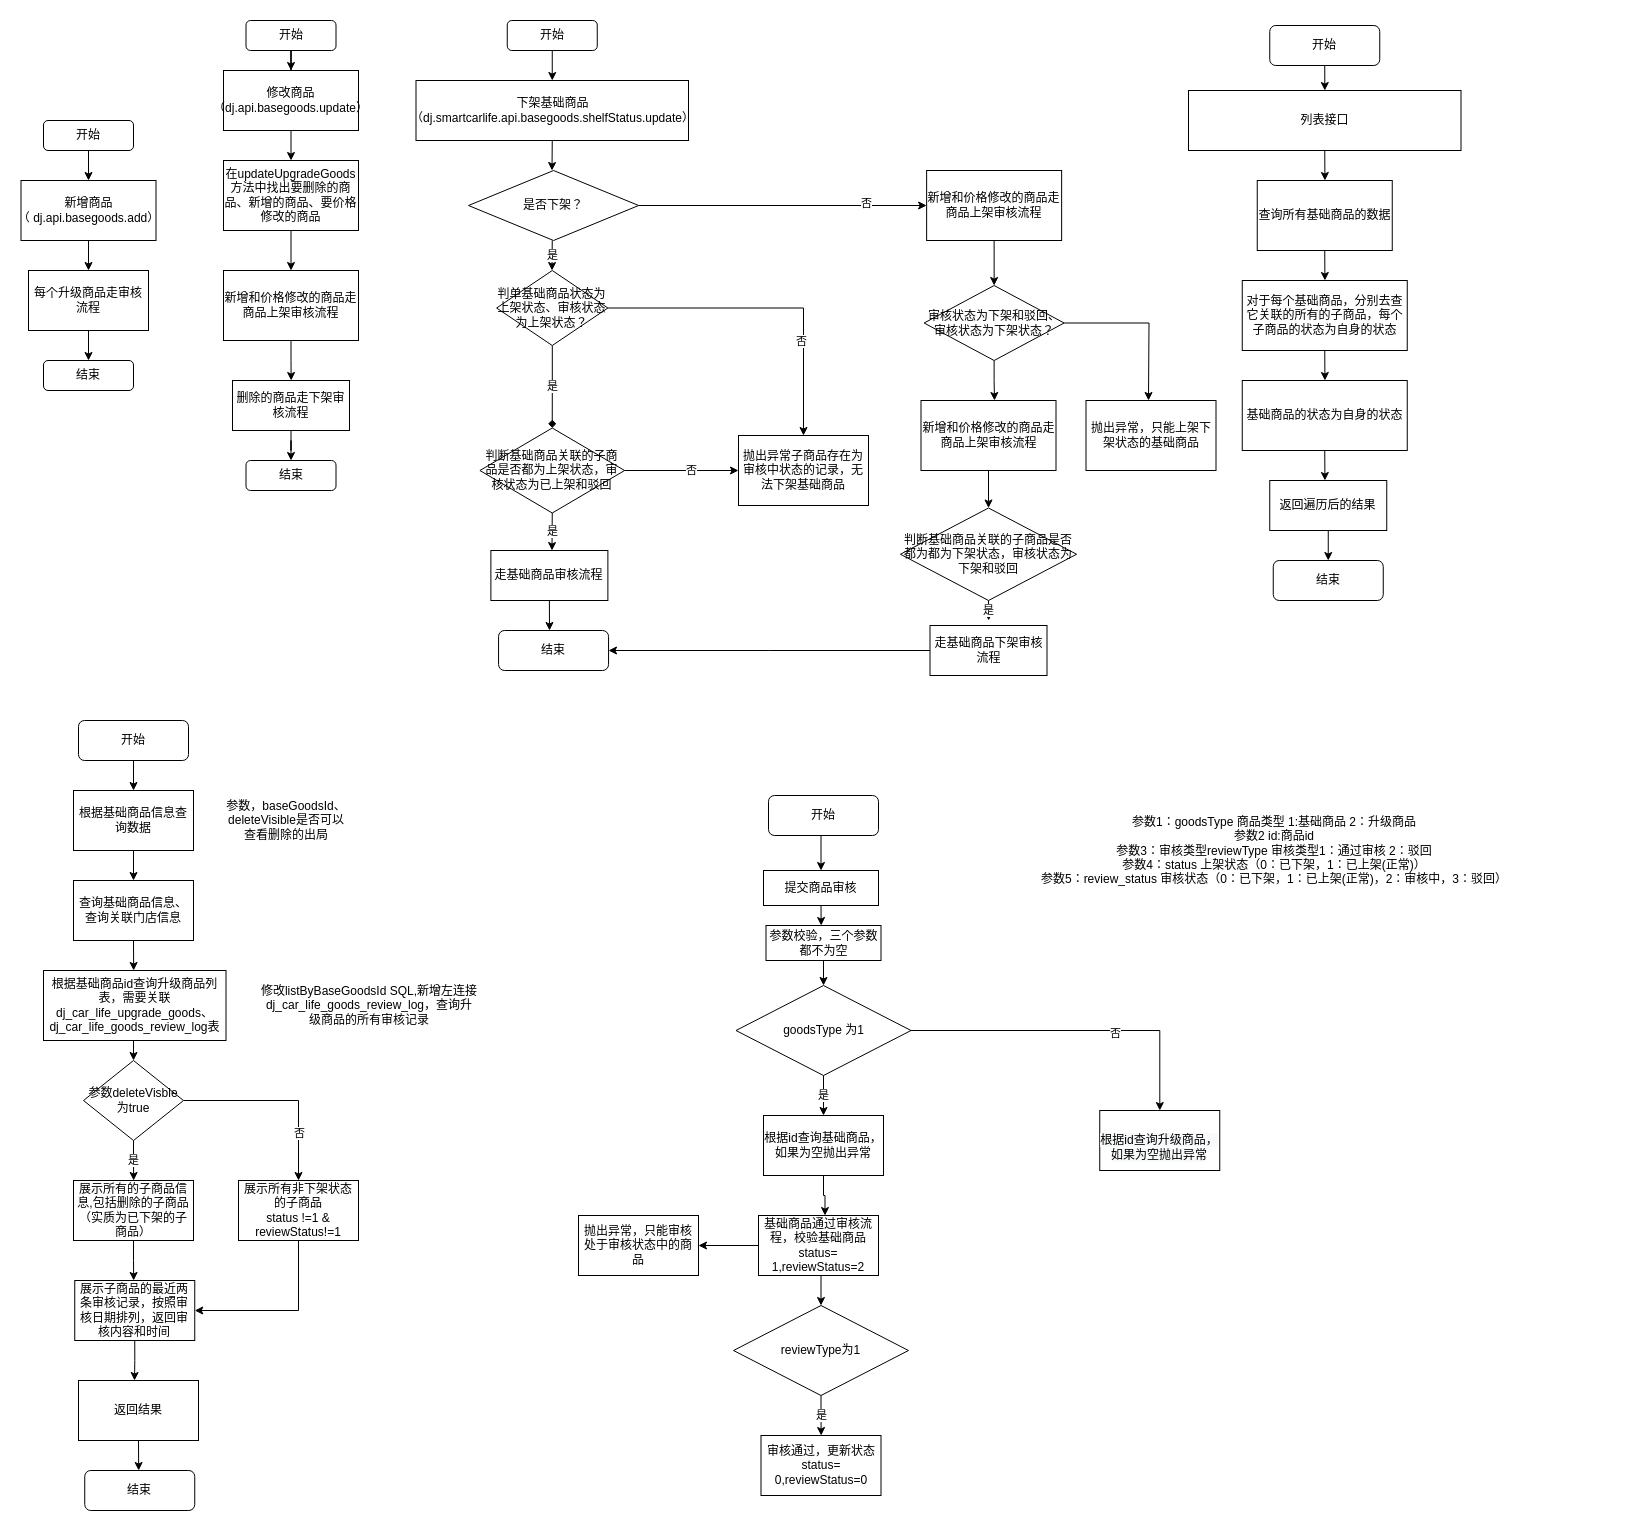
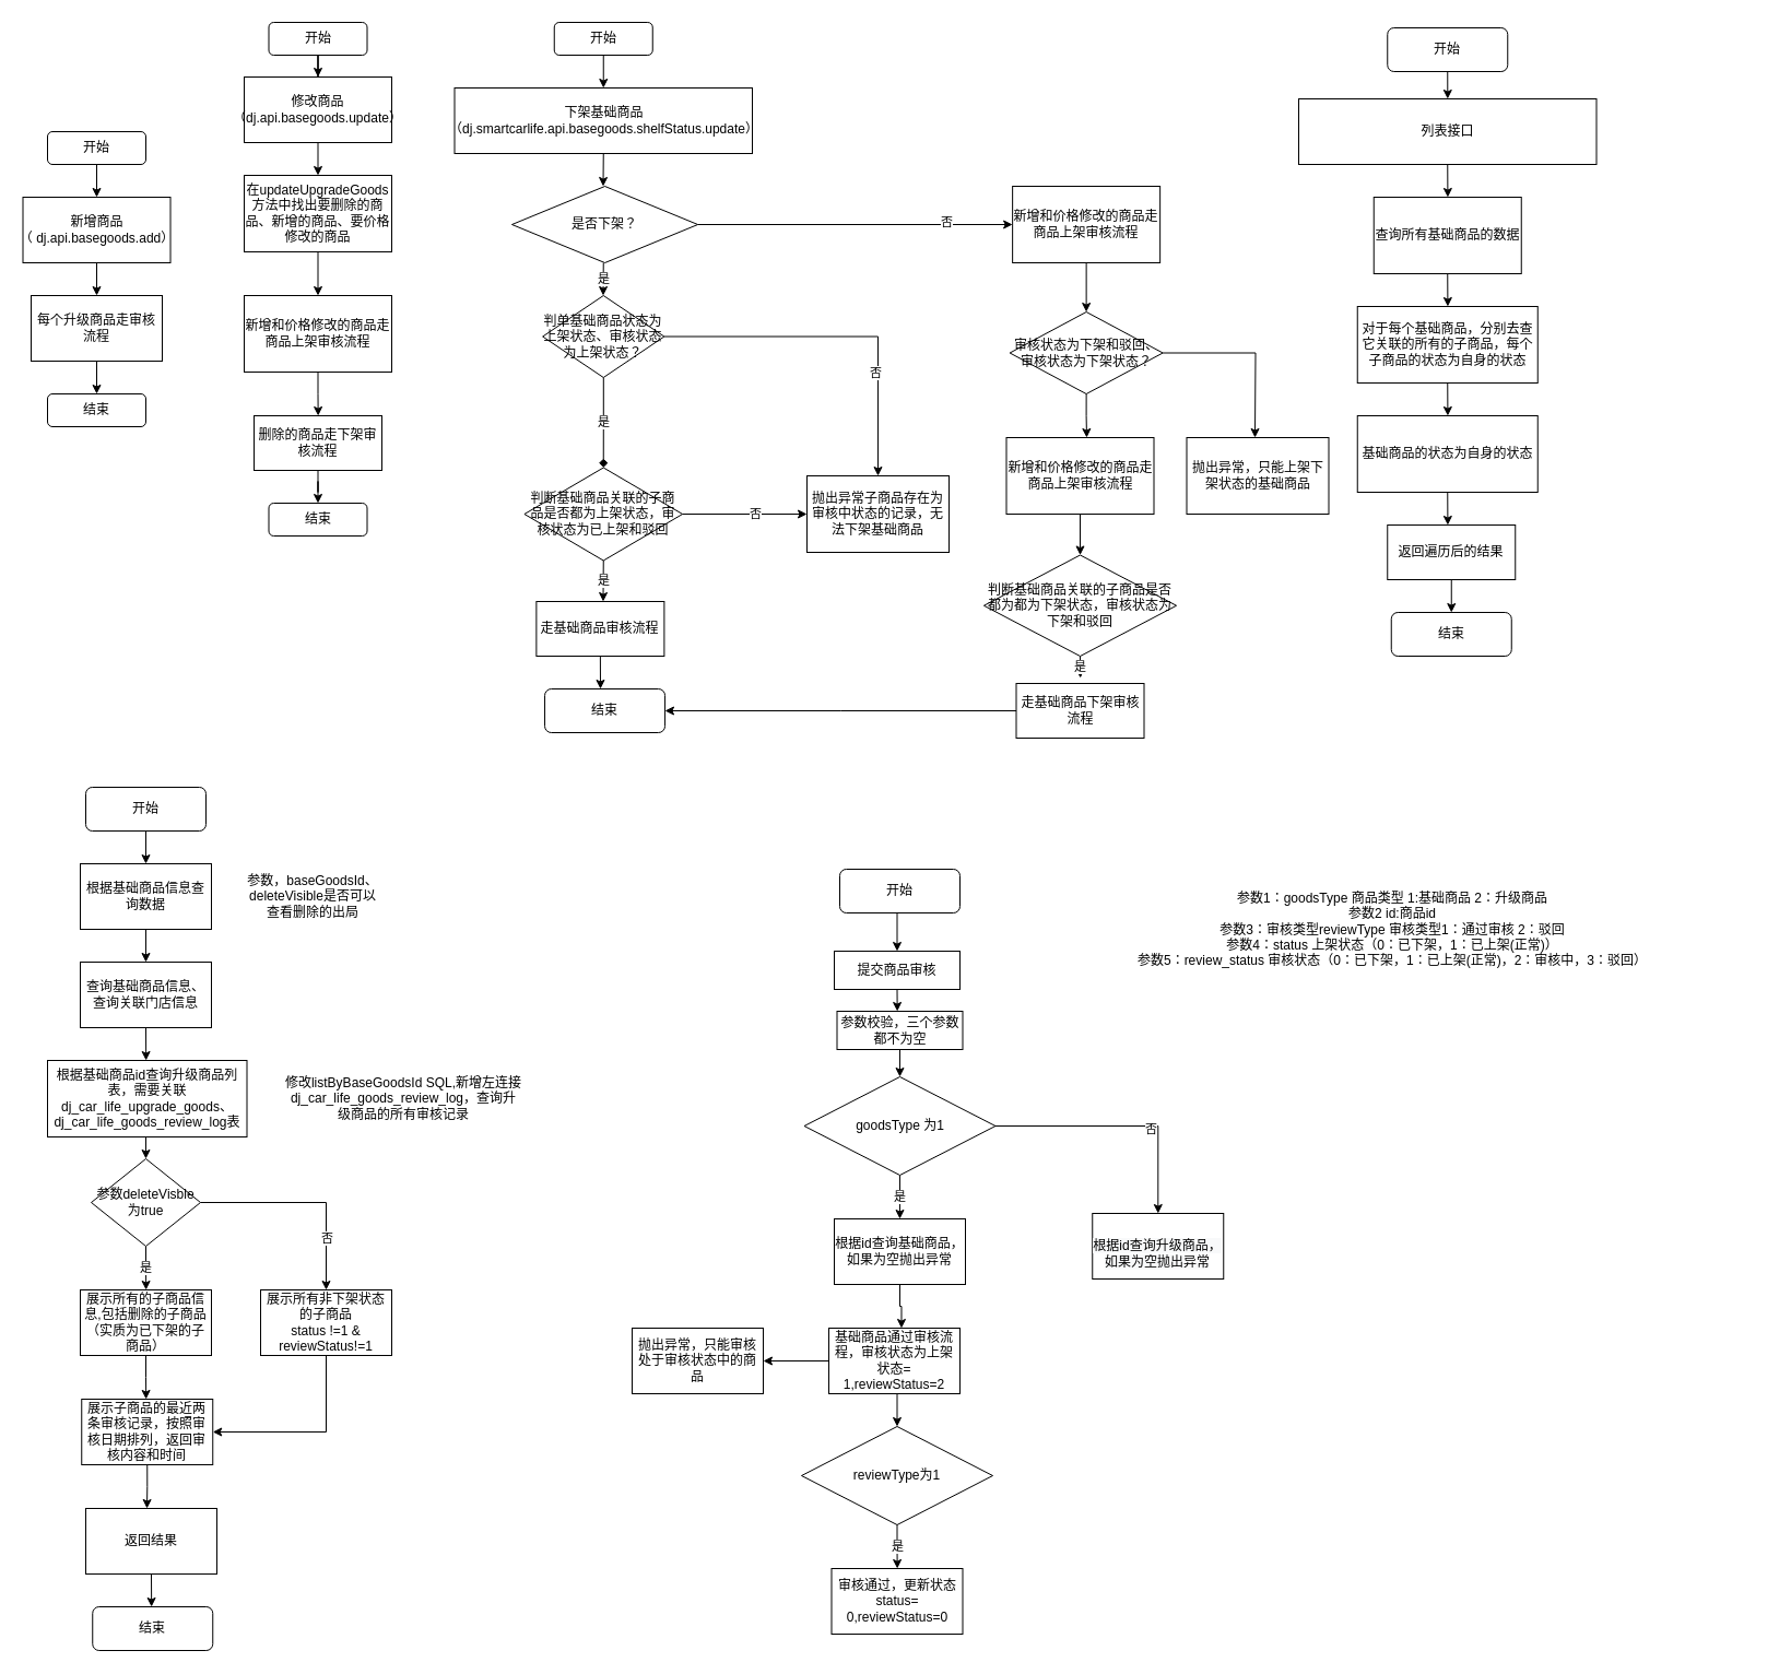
- <mxCell id="83" value="&lt;br&gt;&lt;span style=&quot;color: rgb(0, 0, 0); font-family: Helvetica; font-size: 12px; font-style: normal; font-variant-ligatures: normal; font-variant-caps: normal; font-weight: 400; letter-spacing: normal; orphans: 2; text-align: center; text-indent: 0px; text-transform: none; widows: 2; word-spacing: 0px; -webkit-text-stroke-width: 0px; background-color: rgb(248, 249, 250); text-decoration-thickness: initial; text-decoration-style: initial; text-decoration-color: initial; float: none; display: inline !important;&quot;&gt;根据id查询升级商品，如果为空抛出异常&lt;/span&gt;&lt;br&gt;" style="rounded=0;whiteSpace=wrap;html=1;" vertex="1" parent="1"><mxGeometry x="1099.25" y="1110" width="120" height="60" as="geometry" /></mxCell>
+ <mxCell id="83" value="&lt;br&gt;&lt;span style=&quot;color: rgb(0, 0, 0); font-family: Helvetica; font-size: 12px; font-style: normal; font-variant-ligatures: normal; font-variant-caps: normal; font-weight: 400; letter-spacing: normal; orphans: 2; text-align: center; text-indent: 0px; text-transform: none; widows: 2; word-spacing: 0px; -webkit-text-stroke-width: 0px; background-color: rgb(248, 249, 250); text-decoration-thickness: initial; text-decoration-style: initial; text-decoration-color: initial; float: none; display: inline !important;&quot;&gt;根据id查询升级商品，如果为空抛出异常&lt;/span&gt;&lt;br&gt;" style="rounded=0;whiteSpace=wrap;html=1;" vertex="1" parent="1"><mxGeometry x="999.25" y="1110" width="120" height="60" as="geometry" /></mxCell>
- <mxCell id="89" value="基础商品通过审核流程，校验基础商品status= 1,reviewStatus=2" style="rounded=0;whiteSpace=wrap;html=1;" vertex="1" parent="1"><mxGeometry x="758" y="1215" width="120" height="60" as="geometry" /></mxCell>
+ <mxCell id="89" value="基础商品通过审核流程，审核状态为上架状态= 1,reviewStatus=2" style="rounded=0;whiteSpace=wrap;html=1;" vertex="1" parent="1"><mxGeometry x="758" y="1215" width="120" height="60" as="geometry" /></mxCell>
